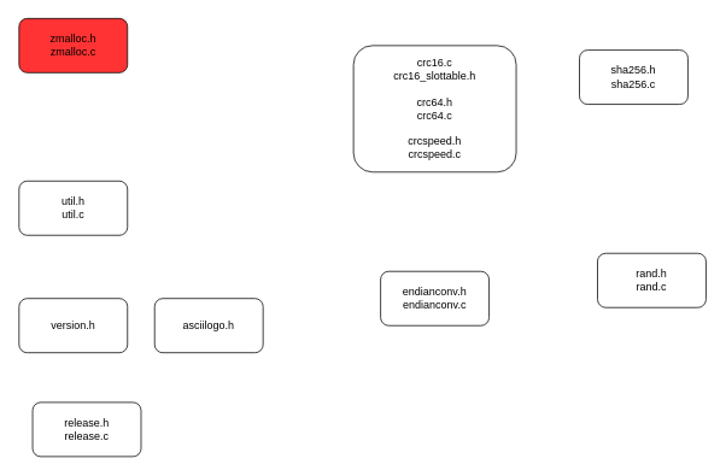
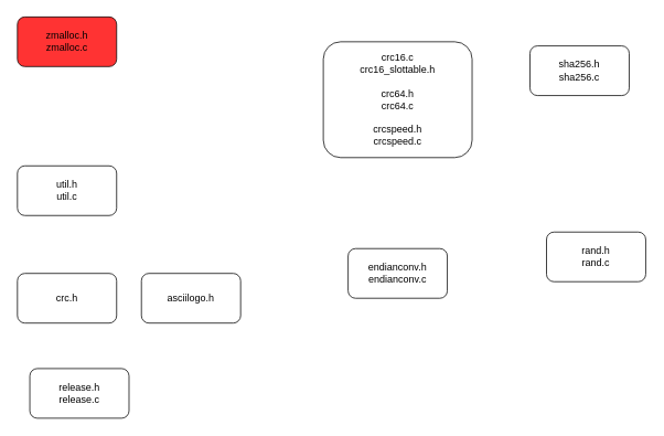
- <mxCell id="4" value="version.h" style="rounded=1;whiteSpace=wrap;html=1;strokeColor=#000000;fillColor=#FFFFFF;" vertex="1" parent="1"><mxGeometry x="20" y="330" width="120" height="60" as="geometry" /></mxCell>
+ <mxCell id="4" value="crc.h" style="rounded=1;whiteSpace=wrap;html=1;strokeColor=#000000;fillColor=#FFFFFF;" vertex="1" parent="1"><mxGeometry x="20" y="330" width="120" height="60" as="geometry" /></mxCell>
